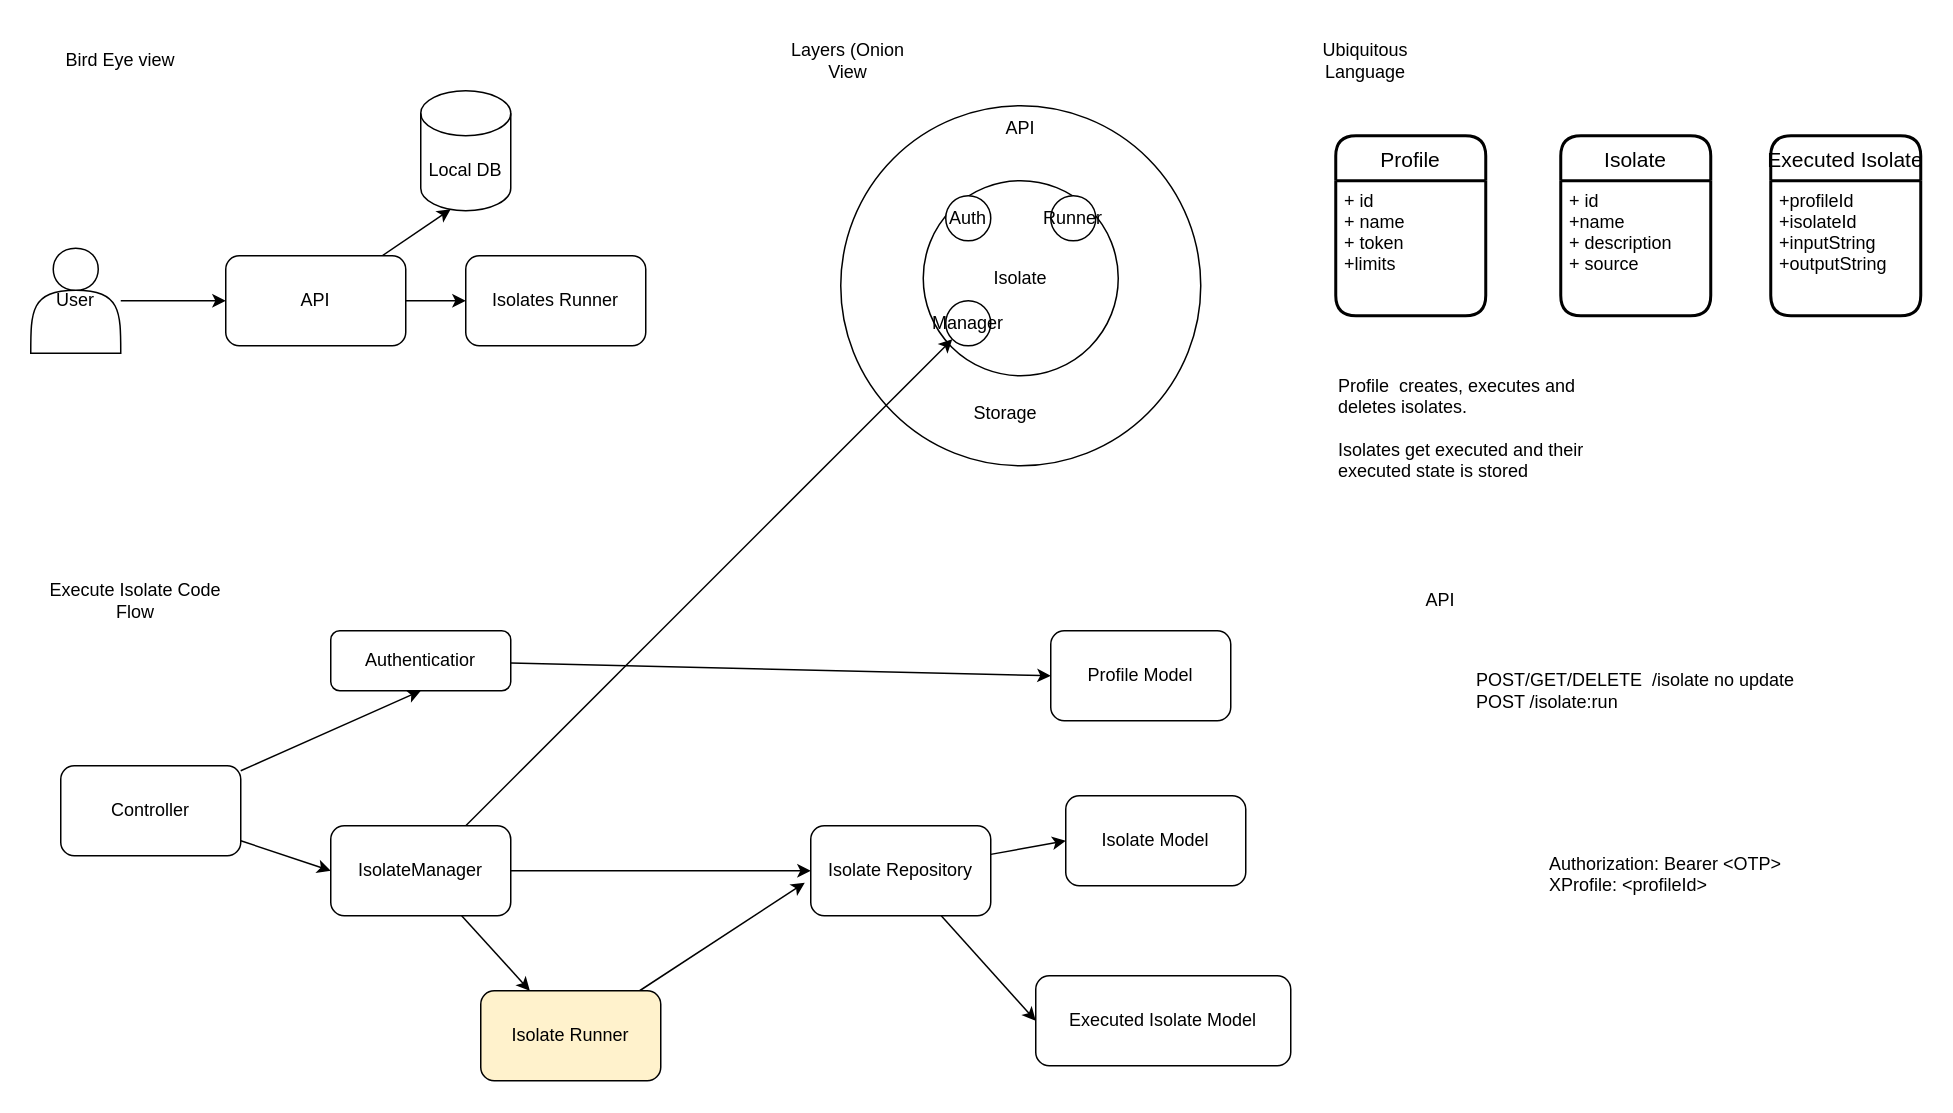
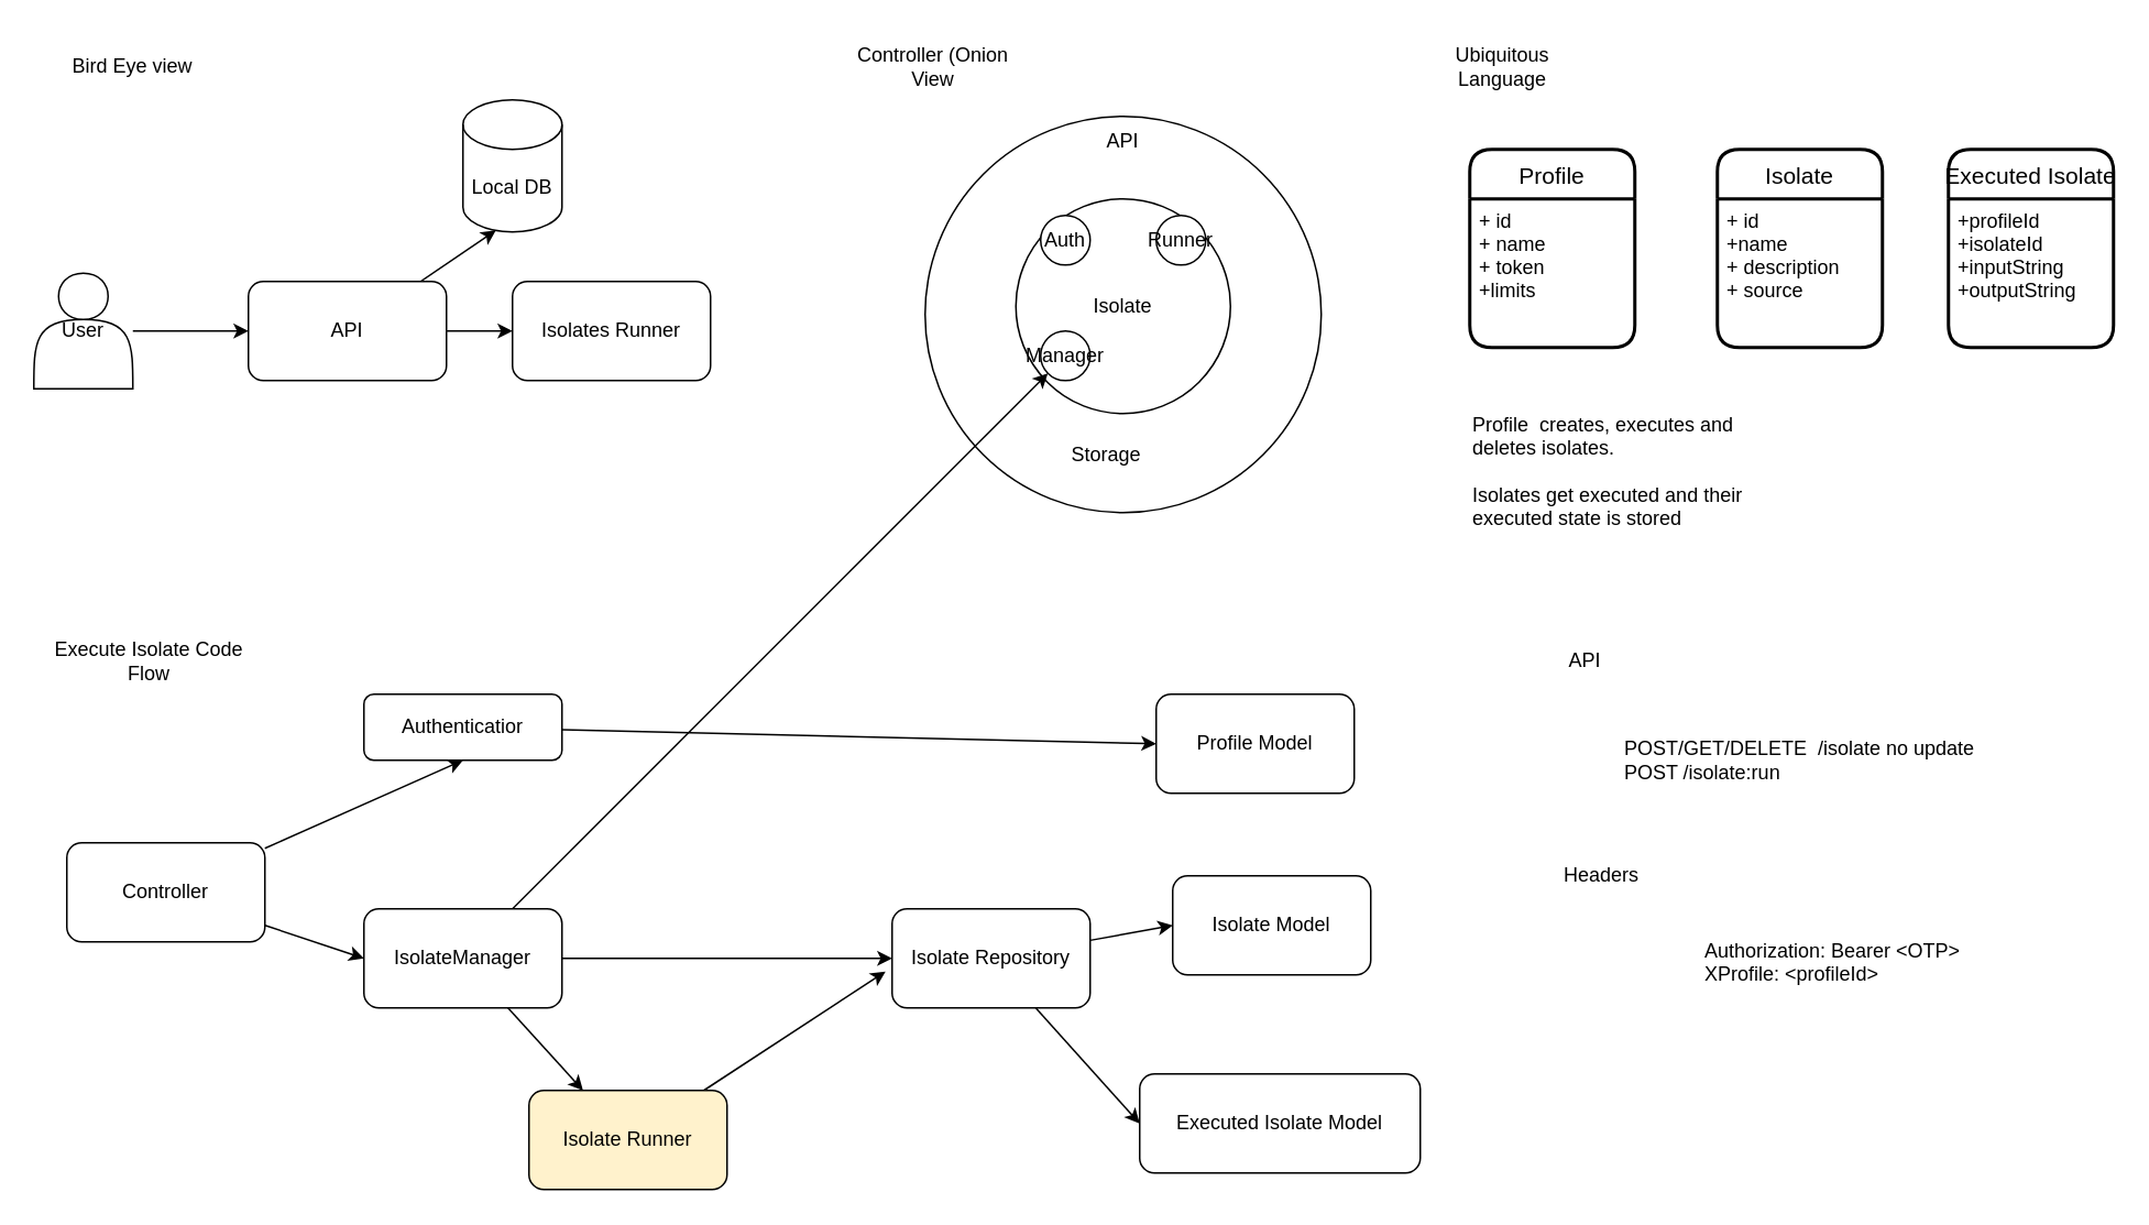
- <mxCell id="17" value="Layers (Onion View" style="text;html=1;strokeColor=none;fillColor=none;align=center;verticalAlign=middle;whiteSpace=wrap;rounded=0;" parent="1" vertex="1"><mxGeometry x="515" y="20" width="100" height="40" as="geometry" /></mxCell>
+ <mxCell id="17" value="Controller (Onion View" style="text;html=1;strokeColor=none;fillColor=none;align=center;verticalAlign=middle;whiteSpace=wrap;rounded=0;" parent="1" vertex="1"><mxGeometry x="515" y="20" width="100" height="40" as="geometry" /></mxCell>
+ <mxCell id="46" value="Headers" style="text;html=1;strokeColor=none;fillColor=none;align=center;verticalAlign=middle;whiteSpace=wrap;rounded=0;" parent="1" vertex="1"><mxGeometry x="900" y="510" width="140" height="40" as="geometry" /></mxCell>
